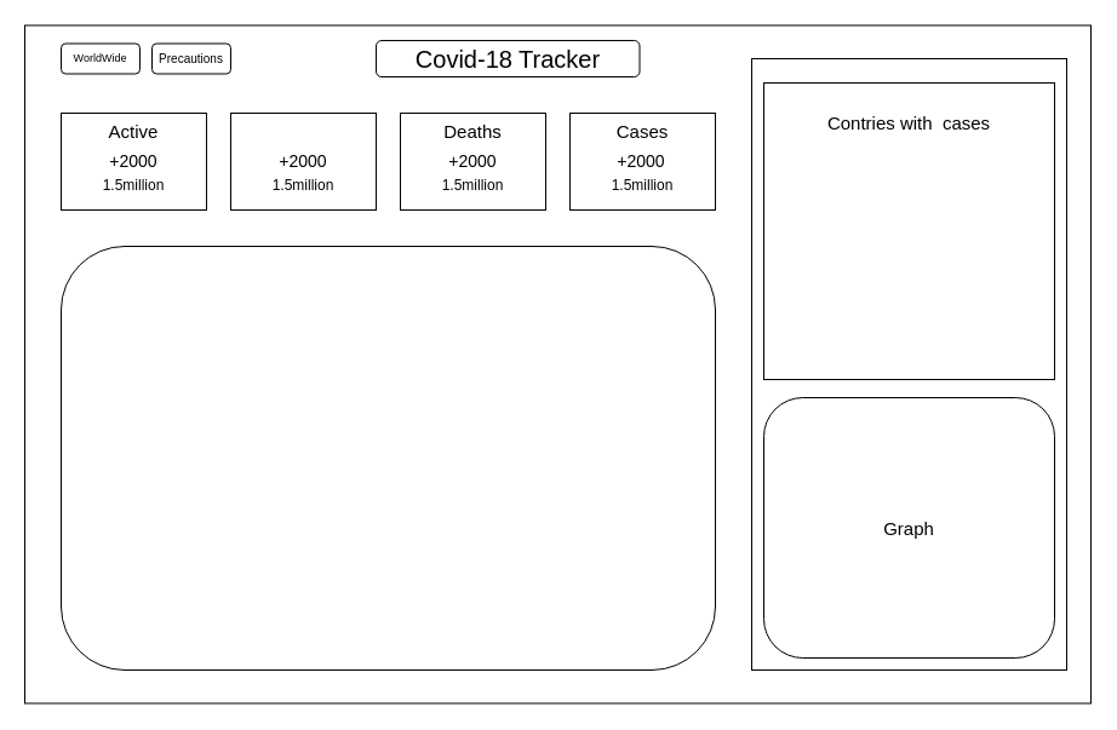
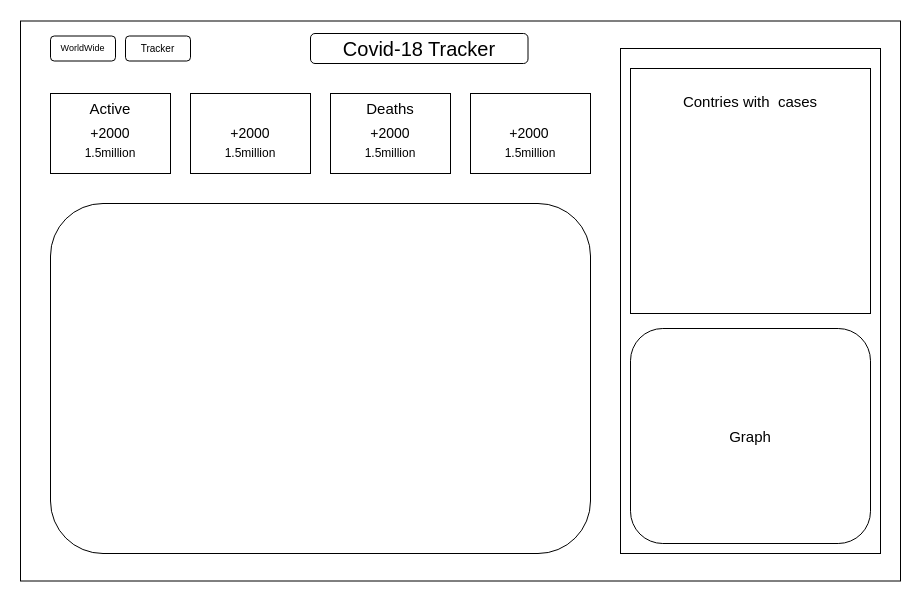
- <mxCell id="29" value="Precautions" style="text;html=1;strokeColor=none;fillColor=none;align=center;verticalAlign=middle;whiteSpace=wrap;rounded=0;fontSize=10;" vertex="1" parent="1"><mxGeometry x="125" y="38" width="65" height="20" as="geometry" /></mxCell>
+ <mxCell id="29" value="Tracker" style="text;html=1;strokeColor=none;fillColor=none;align=center;verticalAlign=middle;whiteSpace=wrap;rounded=0;fontSize=10;" vertex="1" parent="1"><mxGeometry x="125" y="38" width="65" height="20" as="geometry" /></mxCell>
- <mxCell id="11" value="Cases" style="text;html=1;strokeColor=none;fillColor=none;align=center;verticalAlign=middle;whiteSpace=wrap;rounded=0;fontSize=15;" parent="1" vertex="1"><mxGeometry x="470" y="93" width="120" height="30" as="geometry" /></mxCell>
